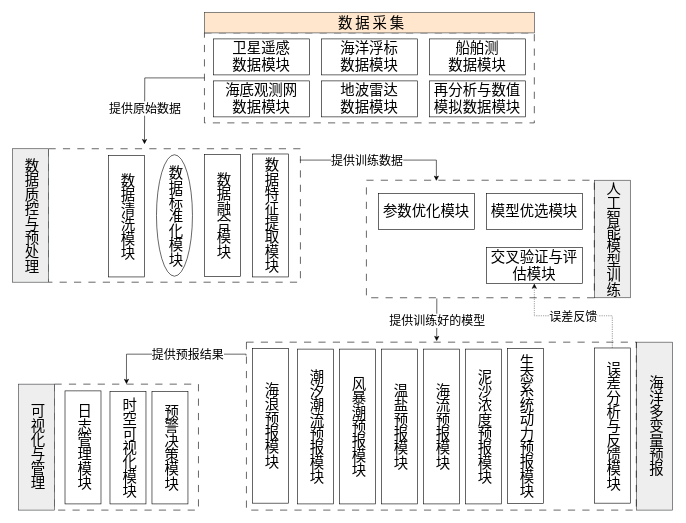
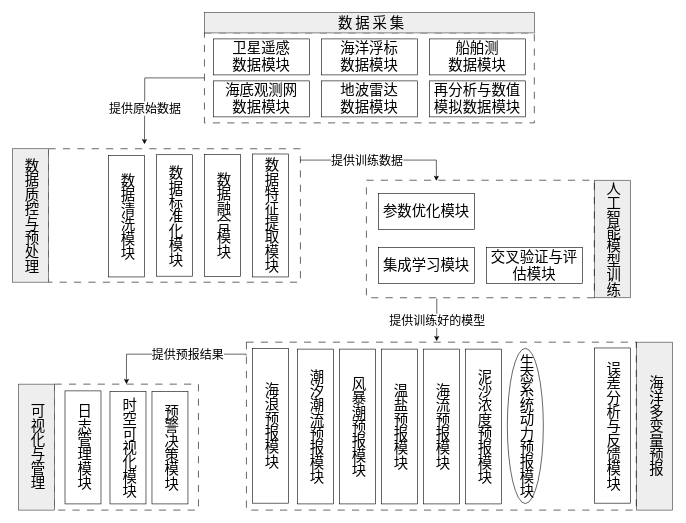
- <mxCell id="11" value="&lt;font face=&quot;宋体&quot; style=&quot;font-size: 24px;&quot;&gt;数据采集&lt;/font&gt;" style="rounded=0;whiteSpace=wrap;html=1;textDirection=vertical-lr;fillColor=#ffe6cc;strokeColor=#36393d;" vertex="1" parent="1"><mxGeometry x="340" y="20" width="550" height="34.38" as="geometry" /></mxCell>
+ <mxCell id="11" value="&lt;font face=&quot;宋体&quot; style=&quot;font-size: 24px;&quot;&gt;数据采集&lt;/font&gt;" style="rounded=0;whiteSpace=wrap;html=1;textDirection=vertical-lr;fillColor=#eeeeee;strokeColor=#36393d;" vertex="1" parent="1"><mxGeometry x="340" y="20" width="550" height="34.38" as="geometry" /></mxCell>
- <mxCell id="23" value="&lt;p style=&quot;margin-top: 0pt; margin-bottom: 0pt; margin-left: 0in; direction: ltr; unicode-bidi: embed; word-break: normal;&quot;&gt;&lt;font face=&quot;宋体&quot;&gt;&lt;span style=&quot;font-size: 24px;&quot;&gt;模型优选模块&lt;/span&gt;&lt;/font&gt;&lt;/p&gt;" style="rounded=0;whiteSpace=wrap;html=1;" vertex="1" parent="1"><mxGeometry x="810" y="322.2" width="160" height="60" as="geometry" /></mxCell>
- <mxCell id="15" value="&lt;span style=&quot;line-height: 18px; font-family: 宋体;&quot;&gt;&lt;font style=&quot;font-size: 24px;&quot;&gt;数据标准化模块&lt;/font&gt;&lt;/span&gt;" style="ellipse;whiteSpace=wrap;html=1;textDirection=vertical-lr;align=center;" vertex="1" parent="1"><mxGeometry x="260" y="257.5" width="60" height="202.5" as="geometry" /></mxCell>
+ <mxCell id="15" value="&lt;span style=&quot;line-height: 18px; font-family: 宋体;&quot;&gt;&lt;font style=&quot;font-size: 24px;&quot;&gt;数据标准化模块&lt;/font&gt;&lt;/span&gt;" style="rounded=0;whiteSpace=wrap;html=1;textDirection=vertical-lr;align=center;" vertex="1" parent="1"><mxGeometry x="260" y="257.5" width="60" height="202.5" as="geometry" /></mxCell>
+ <mxCell id="25" value="&lt;p style=&quot;margin-top: 0pt; margin-bottom: 0pt; margin-left: 0in; direction: ltr; unicode-bidi: embed; word-break: normal;&quot;&gt;&lt;font face=&quot;宋体&quot;&gt;&lt;span style=&quot;font-size: 24px;&quot;&gt;集成学习模块&lt;/span&gt;&lt;/font&gt;&lt;/p&gt;" style="rounded=0;whiteSpace=wrap;html=1;" vertex="1" parent="1"><mxGeometry x="630" y="412.2" width="160" height="60" as="geometry" /></mxCell>
- <mxCell id="38" value="" style="endArrow=classic;html=1;rounded=0;entryX=0.5;entryY=1;entryDx=0;entryDy=0;exitX=0.5;exitY=0;exitDx=0;exitDy=0;edgeStyle=orthogonalEdgeStyle;dashed=1;dashPattern=1 2;" edge="1" parent="1" source="37" target="24"><mxGeometry relative="1" as="geometry"><mxPoint x="630" y="620" as="sourcePoint" /><mxPoint x="730" y="620" as="targetPoint" /></mxGeometry></mxCell>
- <mxCell id="39" value="&lt;font face=&quot;宋体&quot; style=&quot;font-size: 20px;&quot;&gt;误差反馈&lt;/font&gt;" style="edgeLabel;resizable=0;html=1;;align=center;verticalAlign=middle;" connectable="0" vertex="1" parent="38"><mxGeometry relative="1" as="geometry" /></mxCell>
- <mxCell id="33" value="&lt;span style=&quot;line-height: 18px; font-family: 宋体;&quot;&gt;&lt;font style=&quot;font-size: 24px;&quot;&gt;生态系统动力预报模块&lt;/font&gt;&lt;/span&gt;" style="rounded=0;whiteSpace=wrap;html=1;textDirection=vertical-lr;align=center;" vertex="1" parent="1"><mxGeometry x="845" y="580.31" width="60" height="258.75" as="geometry" /></mxCell>
+ <mxCell id="33" value="&lt;span style=&quot;line-height: 18px; font-family: 宋体;&quot;&gt;&lt;font style=&quot;font-size: 24px;&quot;&gt;生态系统动力预报模块&lt;/font&gt;&lt;/span&gt;" style="ellipse;whiteSpace=wrap;html=1;textDirection=vertical-lr;align=center;" vertex="1" parent="1"><mxGeometry x="845" y="580.31" width="60" height="258.75" as="geometry" /></mxCell>
